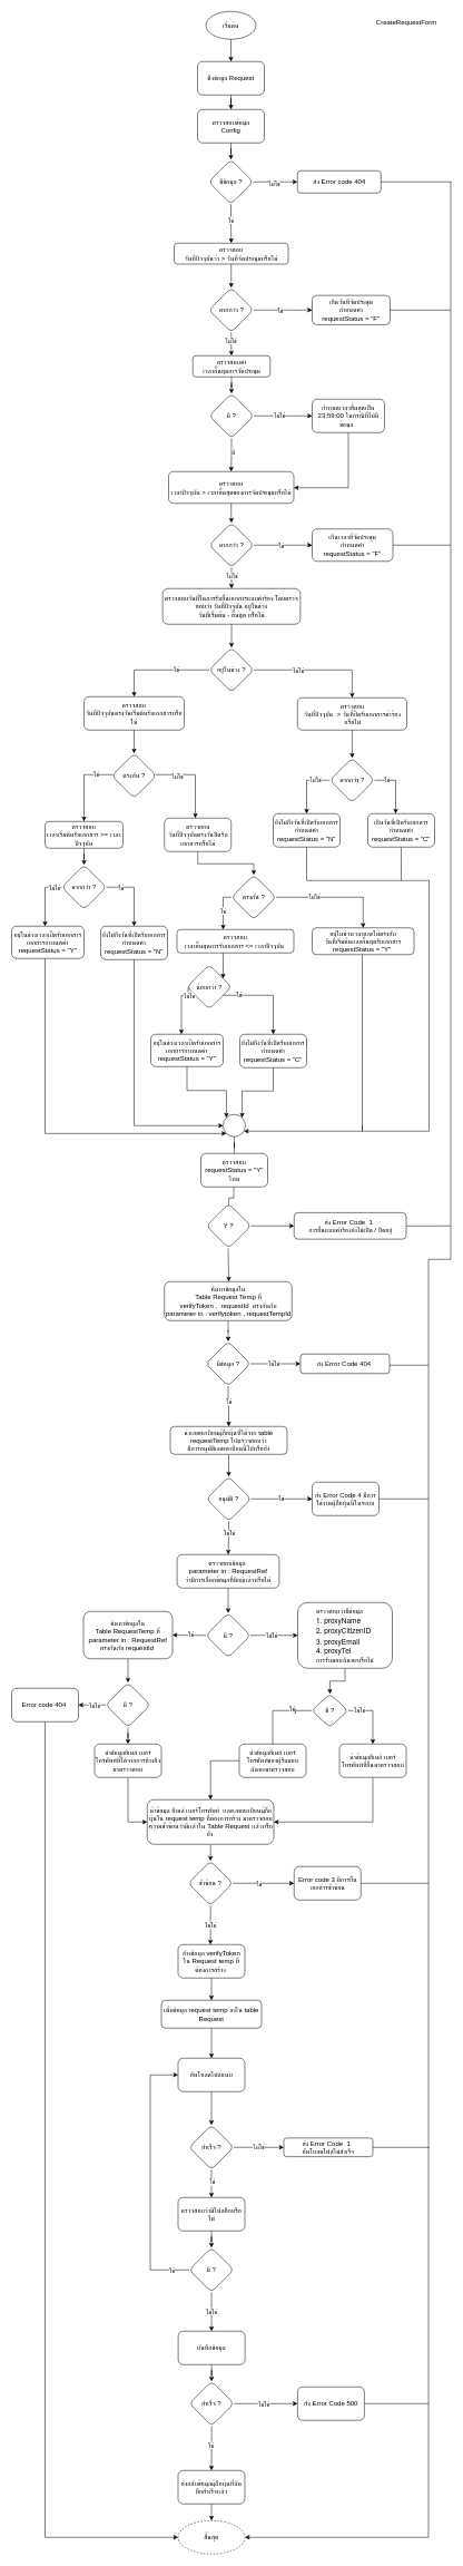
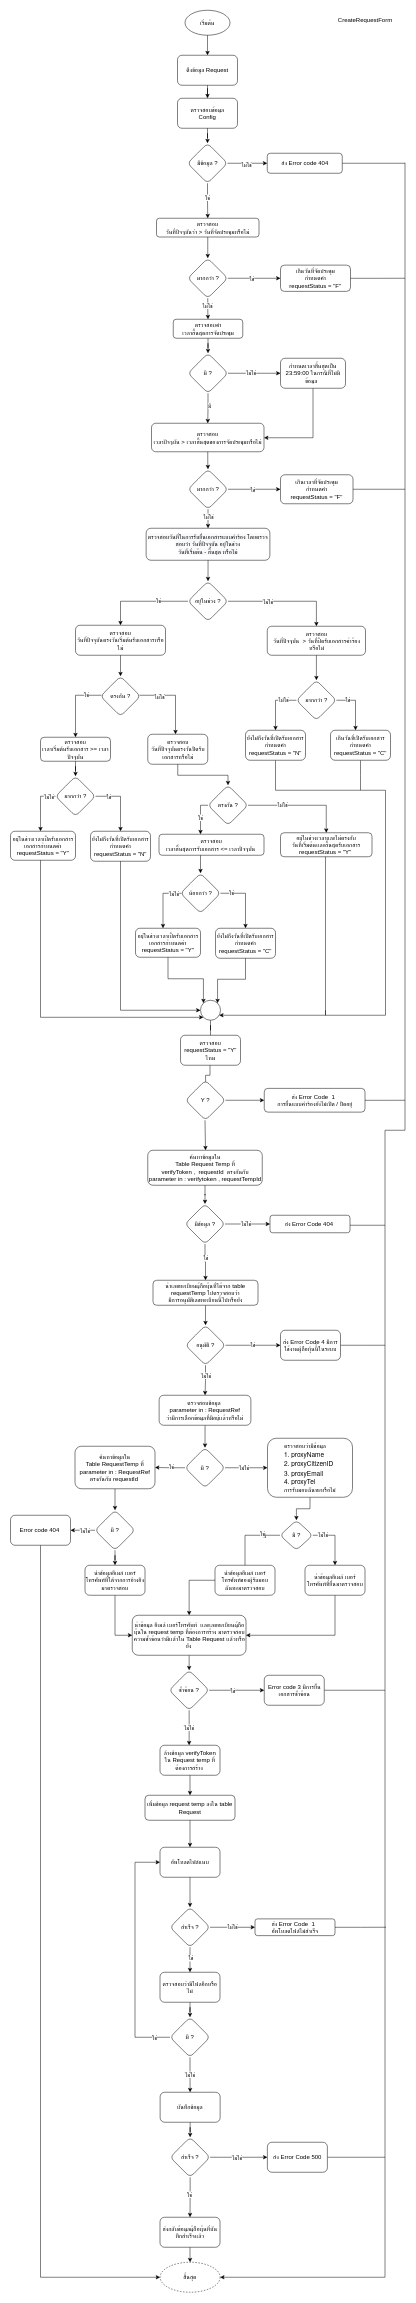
- <mxCell id="84" value="น้อยกว่า ?" style="rhombus;whiteSpace=wrap;html=1;rounded=1;" vertex="1" parent="2"><mxGeometry x="315" y="1711" width="80" height="80" as="geometry" /></mxCell>
+ <mxCell id="84" value="น้อยกว่า ?" style="rhombus;whiteSpace=wrap;html=1;rounded=1;" vertex="1" parent="2"><mxGeometry x="340" y="1726" width="80" height="80" as="geometry" /></mxCell>
